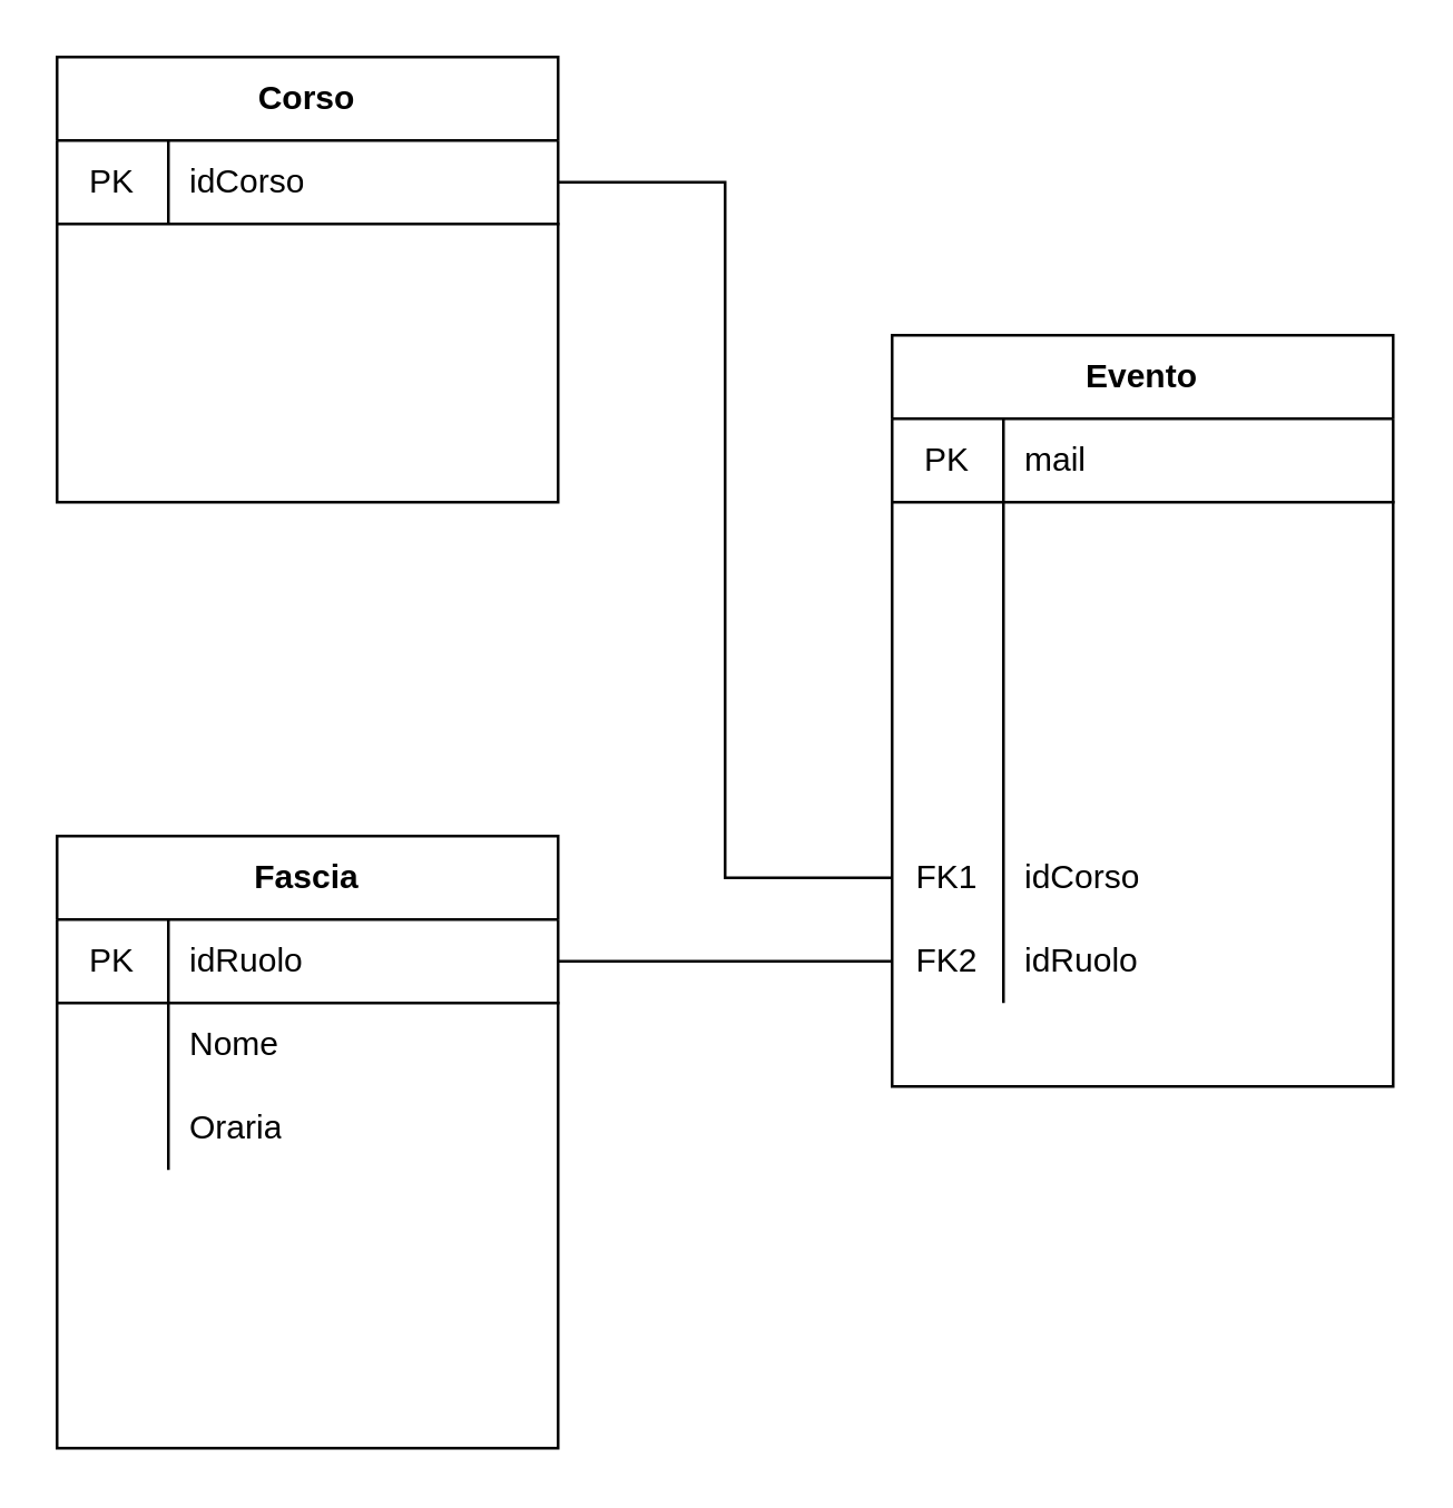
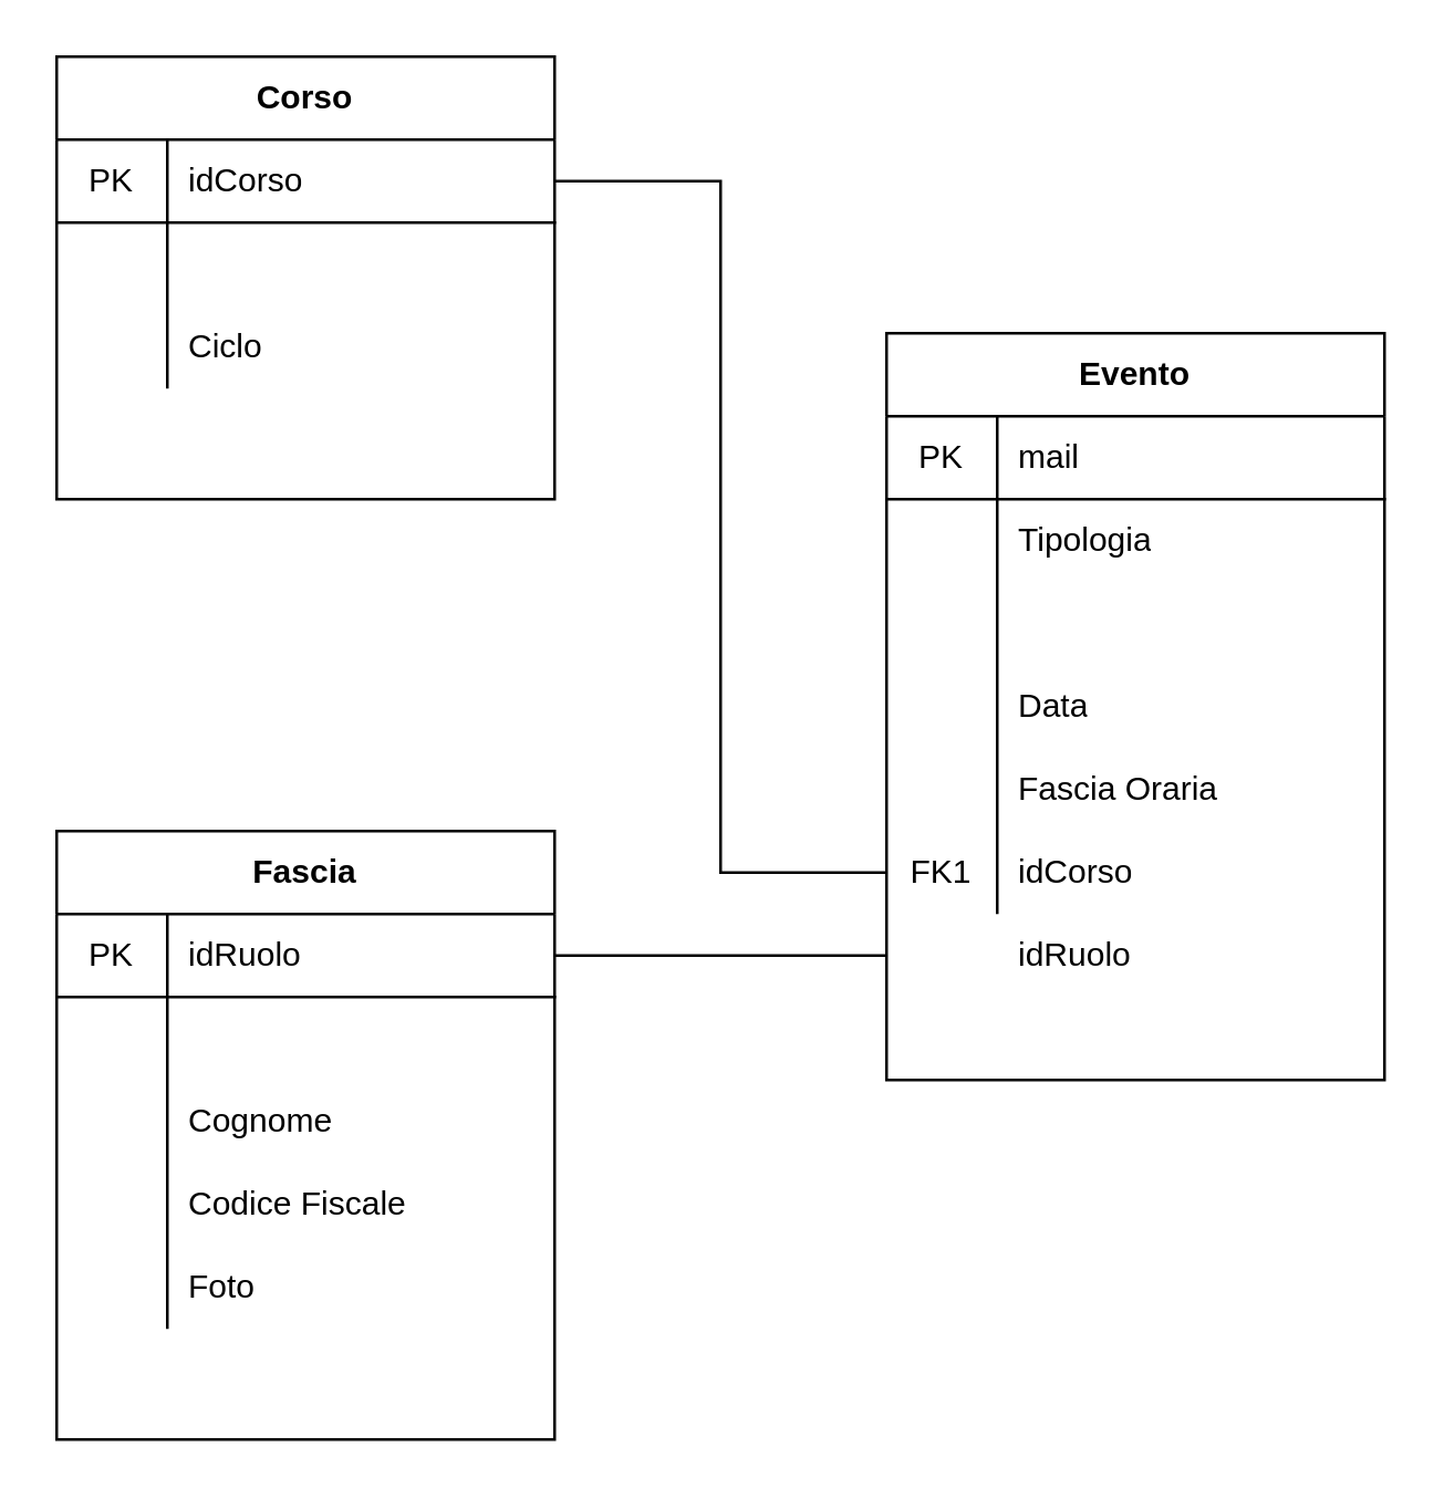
+ <mxCell id="12" value="Ciclo" style="shape=partialRectangle;html=1;whiteSpace=wrap;connectable=0;fillColor=none;top=0;left=0;bottom=0;right=0;align=left;spacingLeft=6;overflow=hidden;" vertex="1" parent="10"><mxGeometry x="40" width="140" height="30" as="geometry" /></mxCell>
+ <mxCell id="39" value="Tipologia" style="shape=partialRectangle;html=1;whiteSpace=wrap;connectable=0;fillColor=none;top=0;left=0;bottom=0;right=0;align=left;spacingLeft=6;overflow=hidden;" vertex="1" parent="37"><mxGeometry x="40" width="140" height="30" as="geometry" /></mxCell>
+ <mxCell id="44" value="Data" style="shape=partialRectangle;html=1;whiteSpace=wrap;connectable=0;fillColor=none;top=0;left=0;bottom=0;right=0;align=left;spacingLeft=6;overflow=hidden;" vertex="1" parent="42"><mxGeometry x="40" width="140" height="30" as="geometry" /></mxCell>
+ <mxCell id="47" value="Fascia Oraria" style="shape=partialRectangle;html=1;whiteSpace=wrap;connectable=0;fillColor=none;top=0;left=0;bottom=0;right=0;align=left;spacingLeft=6;overflow=hidden;" vertex="1" parent="45"><mxGeometry x="40" width="140" height="30" as="geometry" /></mxCell>
- <mxCell id="52" value="FK2" style="shape=partialRectangle;html=1;whiteSpace=wrap;connectable=0;fillColor=none;top=0;left=0;bottom=0;right=0;overflow=hidden;" vertex="1" parent="51"><mxGeometry width="40" height="30" as="geometry" /></mxCell>
- <mxCell id="21" value="Nome" style="shape=partialRectangle;html=1;whiteSpace=wrap;connectable=0;fillColor=none;top=0;left=0;bottom=0;right=0;align=left;spacingLeft=6;overflow=hidden;" vertex="1" parent="19"><mxGeometry x="40" width="140" height="30" as="geometry" /></mxCell>
- <mxCell id="24" value="Oraria" style="shape=partialRectangle;html=1;whiteSpace=wrap;connectable=0;fillColor=none;top=0;left=0;bottom=0;right=0;align=left;spacingLeft=6;overflow=hidden;" vertex="1" parent="22"><mxGeometry x="40" width="140" height="30" as="geometry" /></mxCell>
+ <mxCell id="24" value="Cognome" style="shape=partialRectangle;html=1;whiteSpace=wrap;connectable=0;fillColor=none;top=0;left=0;bottom=0;right=0;align=left;spacingLeft=6;overflow=hidden;" vertex="1" parent="22"><mxGeometry x="40" width="140" height="30" as="geometry" /></mxCell>
+ <mxCell id="27" value="Codice Fiscale" style="shape=partialRectangle;html=1;whiteSpace=wrap;connectable=0;fillColor=none;top=0;left=0;bottom=0;right=0;align=left;spacingLeft=6;overflow=hidden;" vertex="1" parent="25"><mxGeometry x="40" width="140" height="30" as="geometry" /></mxCell>
+ <mxCell id="30" value="Foto" style="shape=partialRectangle;html=1;whiteSpace=wrap;connectable=0;fillColor=none;top=0;left=0;bottom=0;right=0;align=left;spacingLeft=6;overflow=hidden;" vertex="1" parent="28"><mxGeometry x="40" width="140" height="30" as="geometry" /></mxCell>
